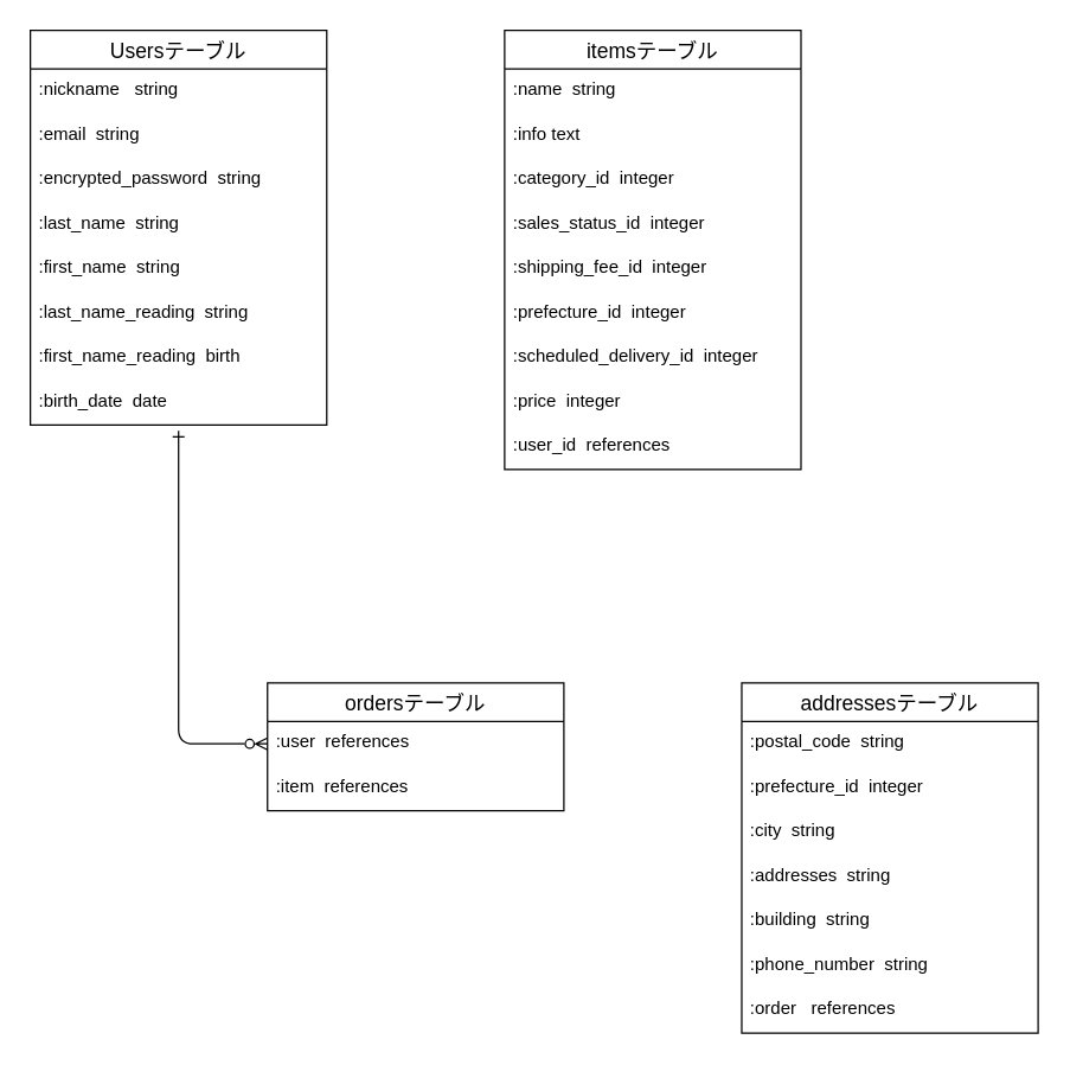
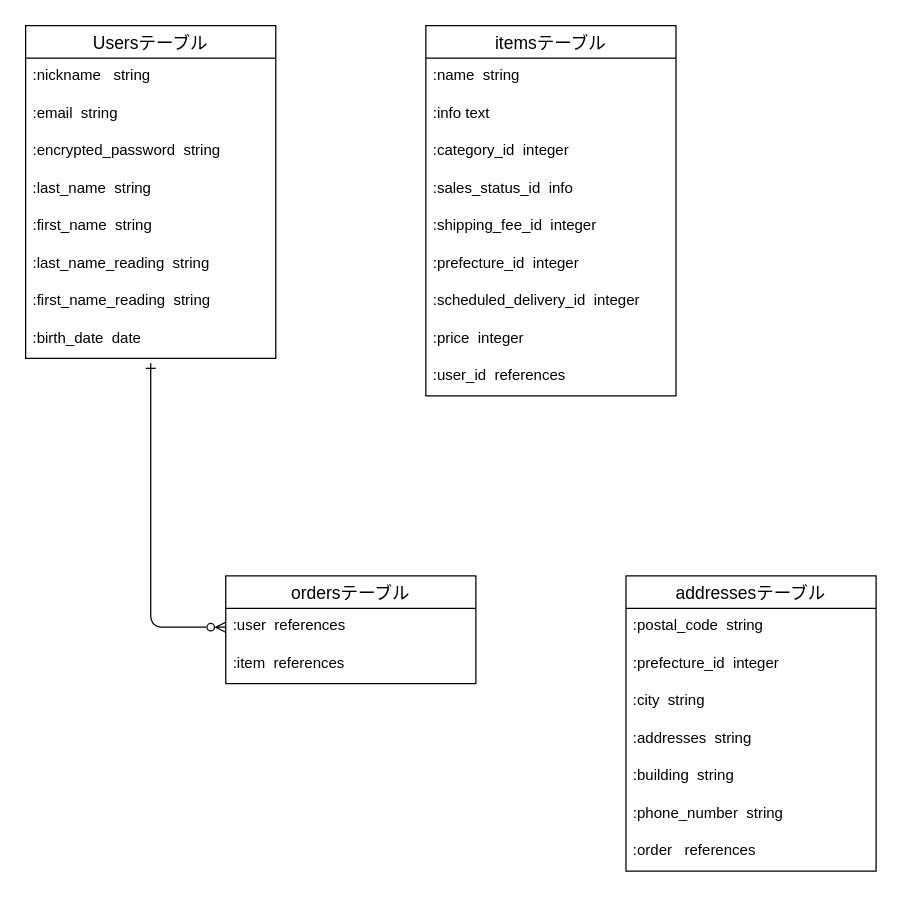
- <mxCell id="15" value=":sales_status_id  integer&#10;" style="text;strokeColor=none;fillColor=none;spacingLeft=4;spacingRight=4;overflow=hidden;rotatable=0;points=[[0,0.5],[1,0.5]];portConstraint=eastwest;fontSize=12;" parent="11" vertex="1"><mxGeometry y="116" width="200" height="30" as="geometry" /></mxCell>
+ <mxCell id="15" value=":sales_status_id  info&#10;" style="text;strokeColor=none;fillColor=none;spacingLeft=4;spacingRight=4;overflow=hidden;rotatable=0;points=[[0,0.5],[1,0.5]];portConstraint=eastwest;fontSize=12;" parent="11" vertex="1"><mxGeometry y="116" width="200" height="30" as="geometry" /></mxCell>
- <mxCell id="9" value=":first_name_reading  birth" style="text;strokeColor=none;fillColor=none;spacingLeft=4;spacingRight=4;overflow=hidden;rotatable=0;points=[[0,0.5],[1,0.5]];portConstraint=eastwest;fontSize=12;" parent="2" vertex="1"><mxGeometry y="206" width="200" height="30" as="geometry" /></mxCell>
+ <mxCell id="9" value=":first_name_reading  string" style="text;strokeColor=none;fillColor=none;spacingLeft=4;spacingRight=4;overflow=hidden;rotatable=0;points=[[0,0.5],[1,0.5]];portConstraint=eastwest;fontSize=12;" parent="2" vertex="1"><mxGeometry y="206" width="200" height="30" as="geometry" /></mxCell>
